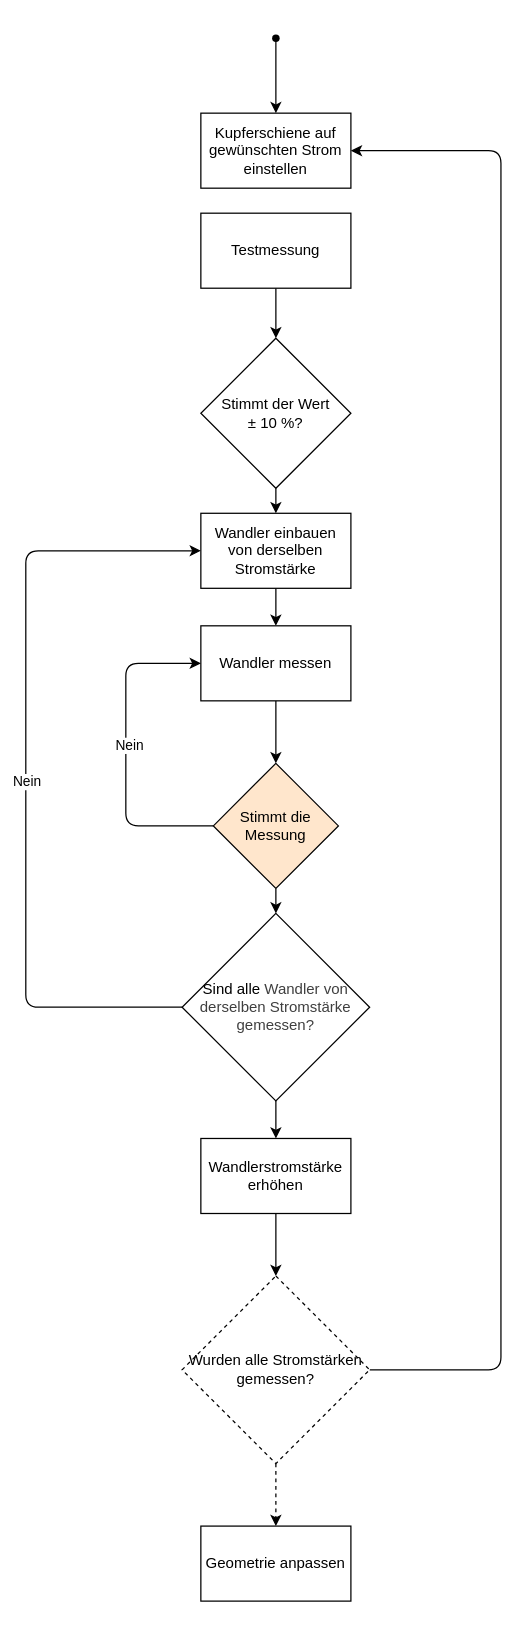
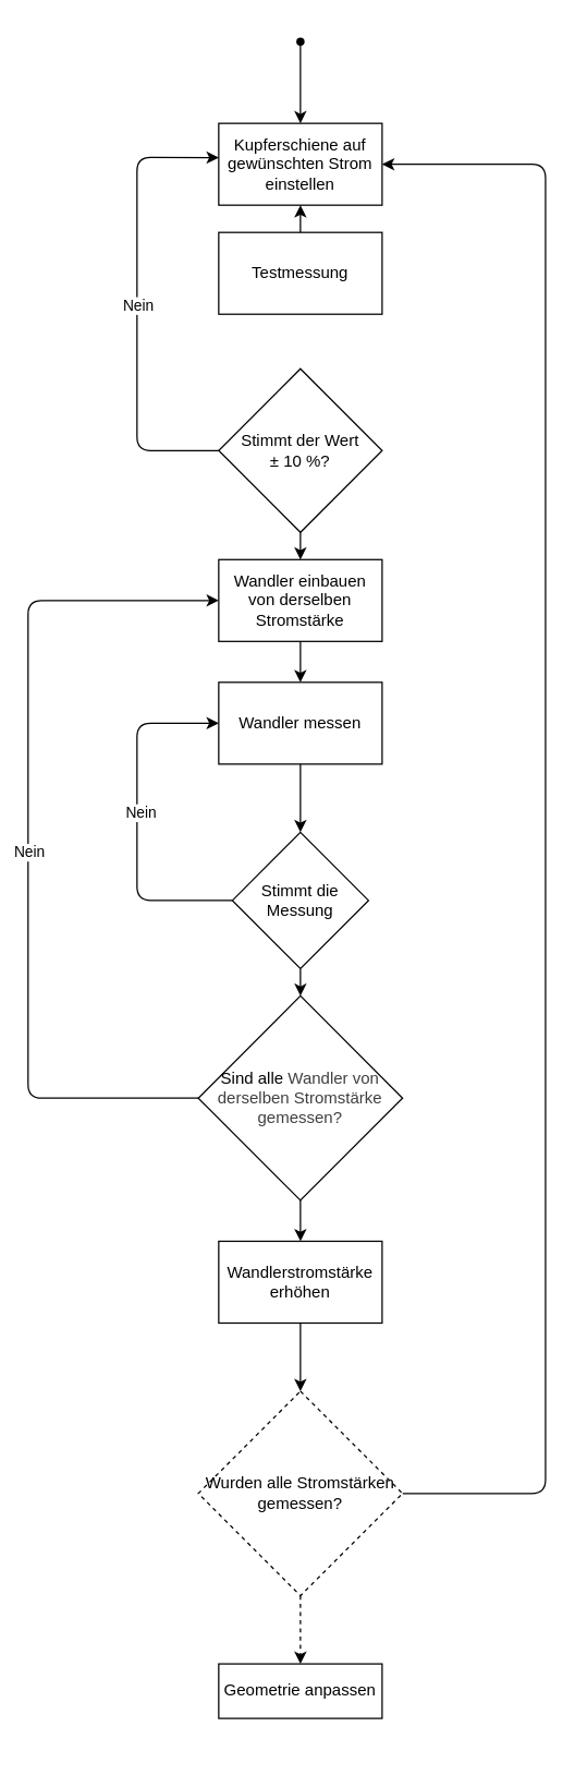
+ <mxCell id="5" style="edgeStyle=none;html=1;entryX=0;entryY=0.419;entryDx=0;entryDy=0;exitX=0;exitY=0.5;exitDx=0;exitDy=0;entryPerimeter=0;" parent="1" source="8" target="2" edge="1"><mxGeometry relative="1" as="geometry"><Array as="points"><mxPoint x="100" y="330" /><mxPoint x="100" y="250" /><mxPoint x="100" y="115" /></Array></mxGeometry></mxCell>
+ <mxCell id="6" value="Nein" style="edgeLabel;html=1;align=center;verticalAlign=middle;resizable=0;points=[];" parent="5" vertex="1" connectable="0"><mxGeometry x="-0.136" relative="1" as="geometry"><mxPoint y="-22" as="offset" /></mxGeometry></mxCell>
- <mxCell id="3" value="" style="edgeStyle=none;html=1;" parent="1" source="4" target="8" edge="1"><mxGeometry relative="1" as="geometry" /></mxCell>
+ <mxCell id="3" value="" style="edgeStyle=none;html=1;" parent="1" source="4" target="2" edge="1"><mxGeometry relative="1" as="geometry" /></mxCell>
- <mxCell id="16" value="Stimmt die Messung" style="rhombus;whiteSpace=wrap;html=1;fillColor=#ffe6cc;" parent="1" vertex="1"><mxGeometry x="170" y="610" width="100" height="100" as="geometry" /></mxCell>
+ <mxCell id="16" value="Stimmt die Messung" style="rhombus;whiteSpace=wrap;html=1;" parent="1" vertex="1"><mxGeometry x="170" y="610" width="100" height="100" as="geometry" /></mxCell>
- <mxCell id="28" value="&lt;div style=&quot;white-space-collapse: preserve;&quot;&gt;Geometrie anpassen&lt;/div&gt;" style="whiteSpace=wrap;html=1;" parent="1" vertex="1"><mxGeometry x="160" y="1220" width="120" height="60" as="geometry" /></mxCell>
+ <mxCell id="28" value="&lt;div style=&quot;white-space-collapse: preserve;&quot;&gt;Geometrie anpassen&lt;/div&gt;" style="whiteSpace=wrap;html=1;" parent="1" vertex="1"><mxGeometry x="160" y="1220" width="120" height="40" as="geometry" /></mxCell>
